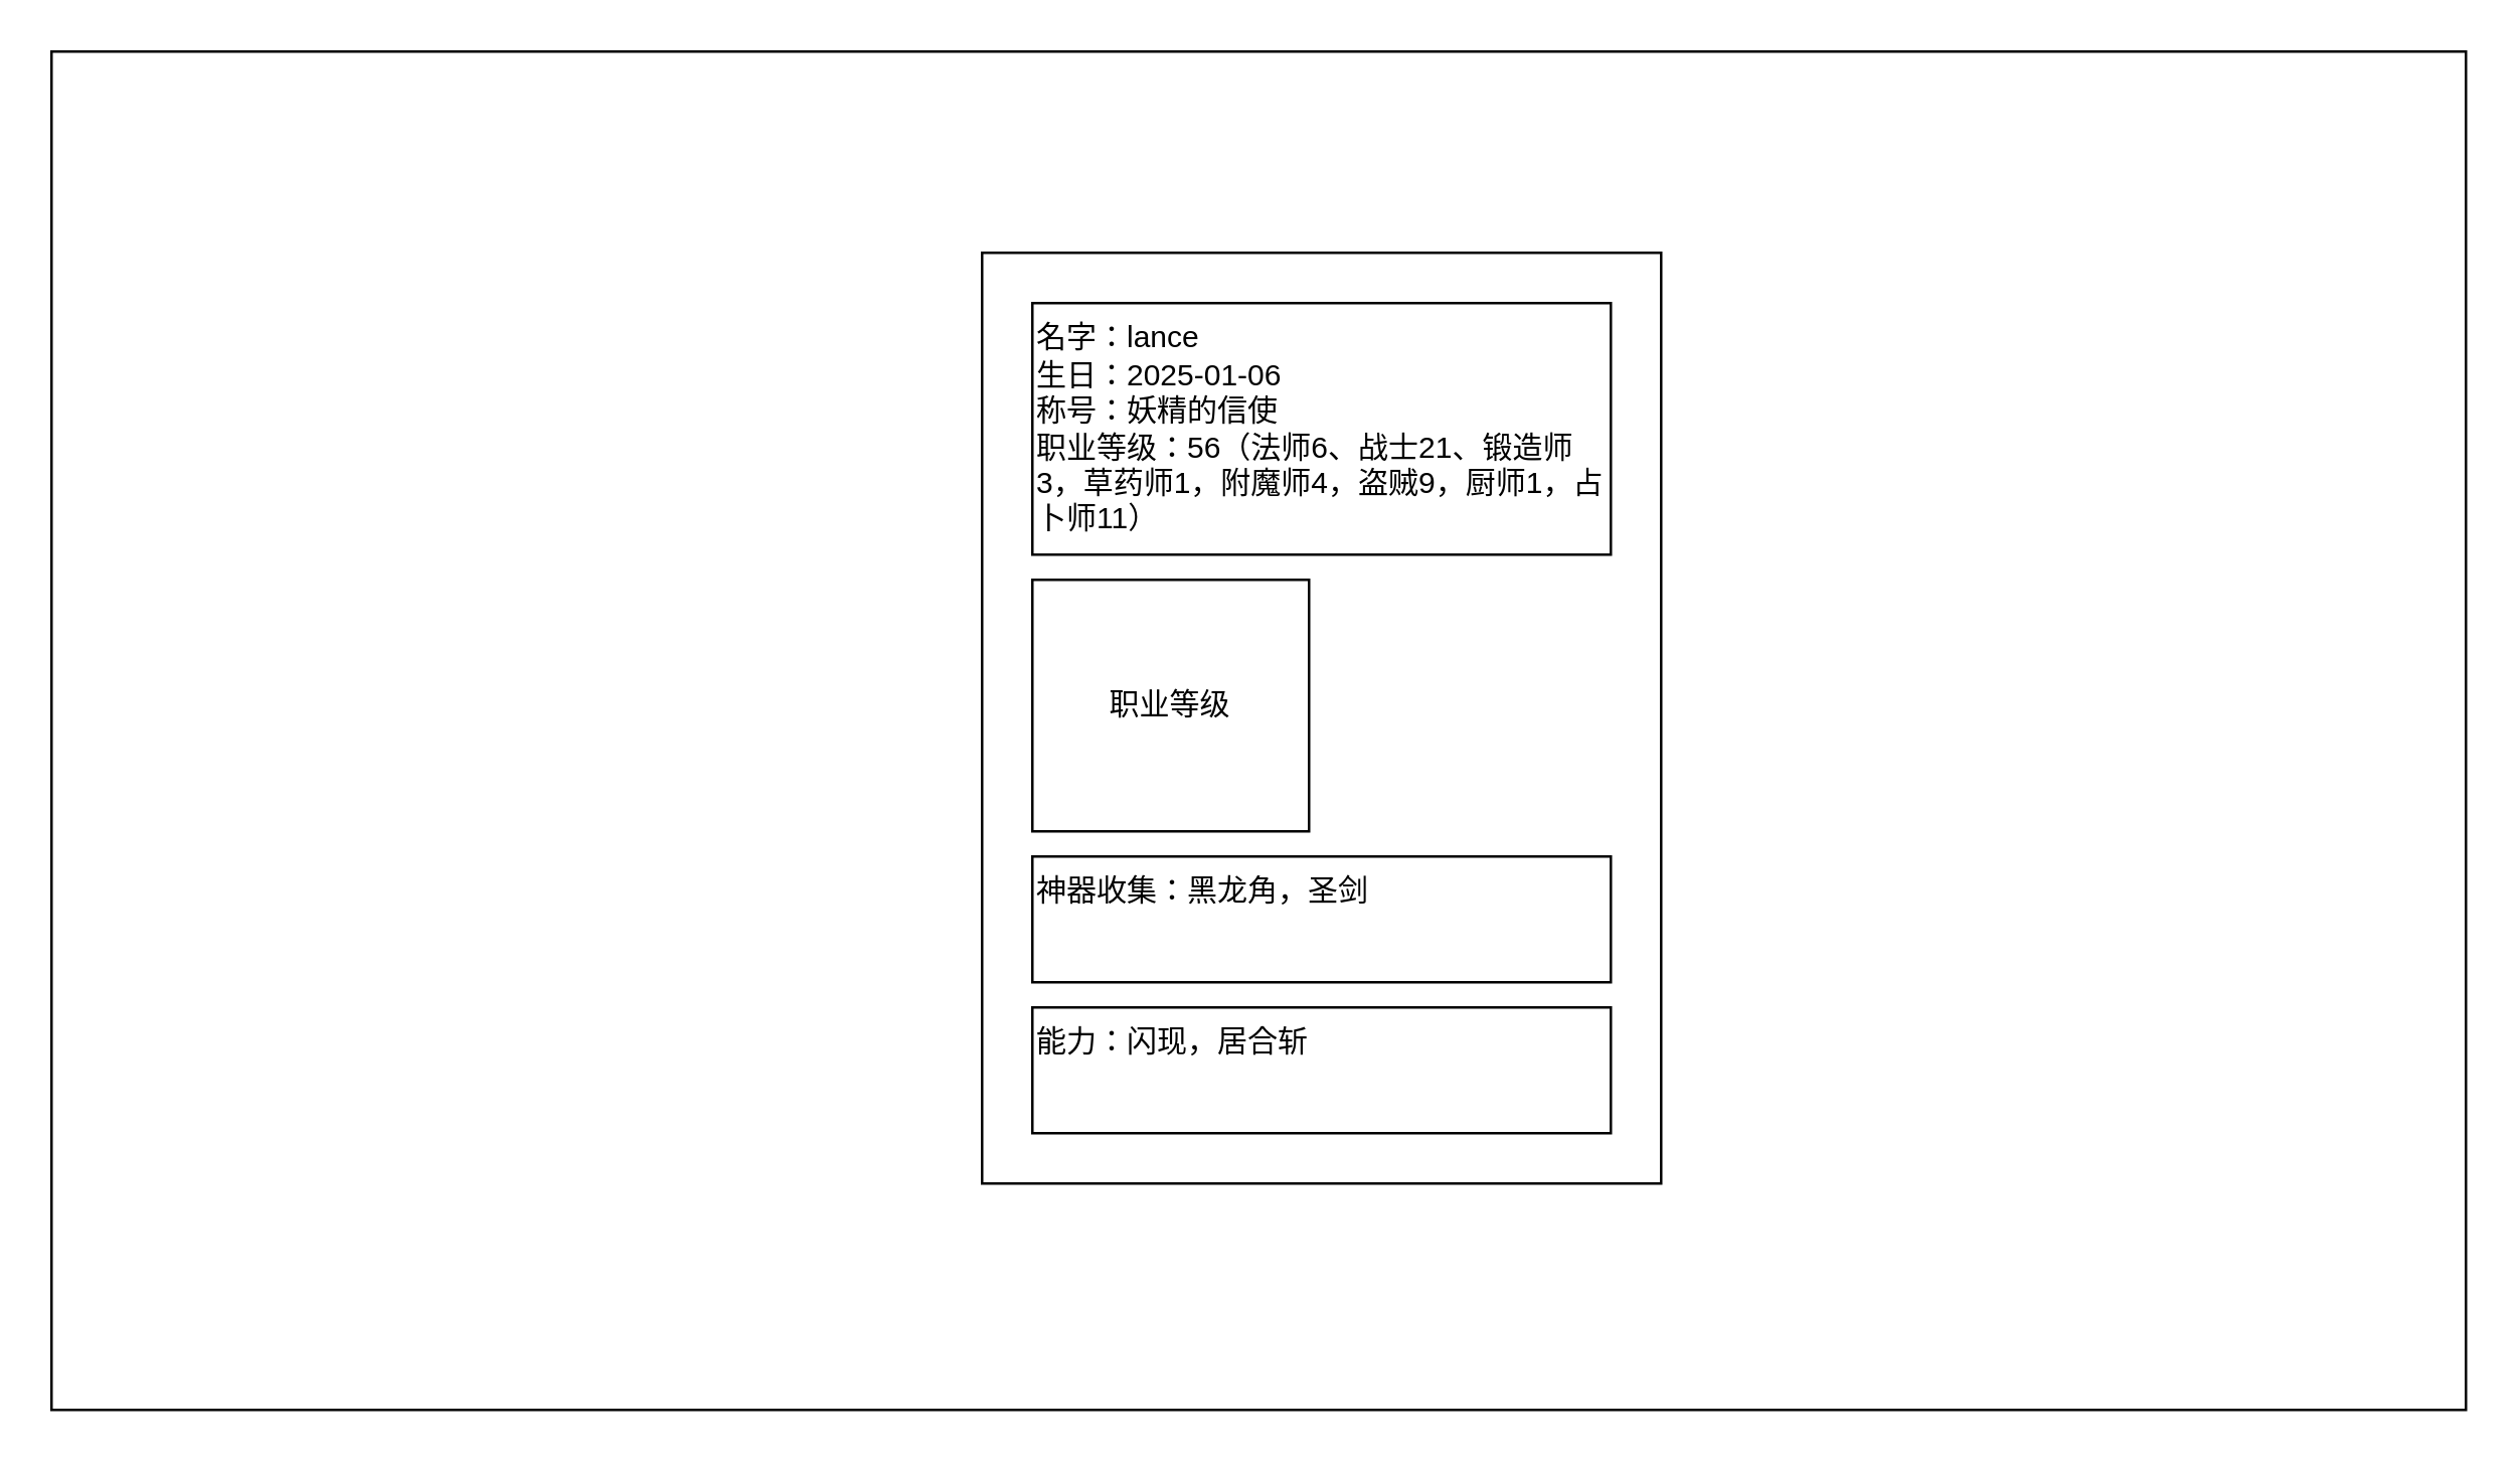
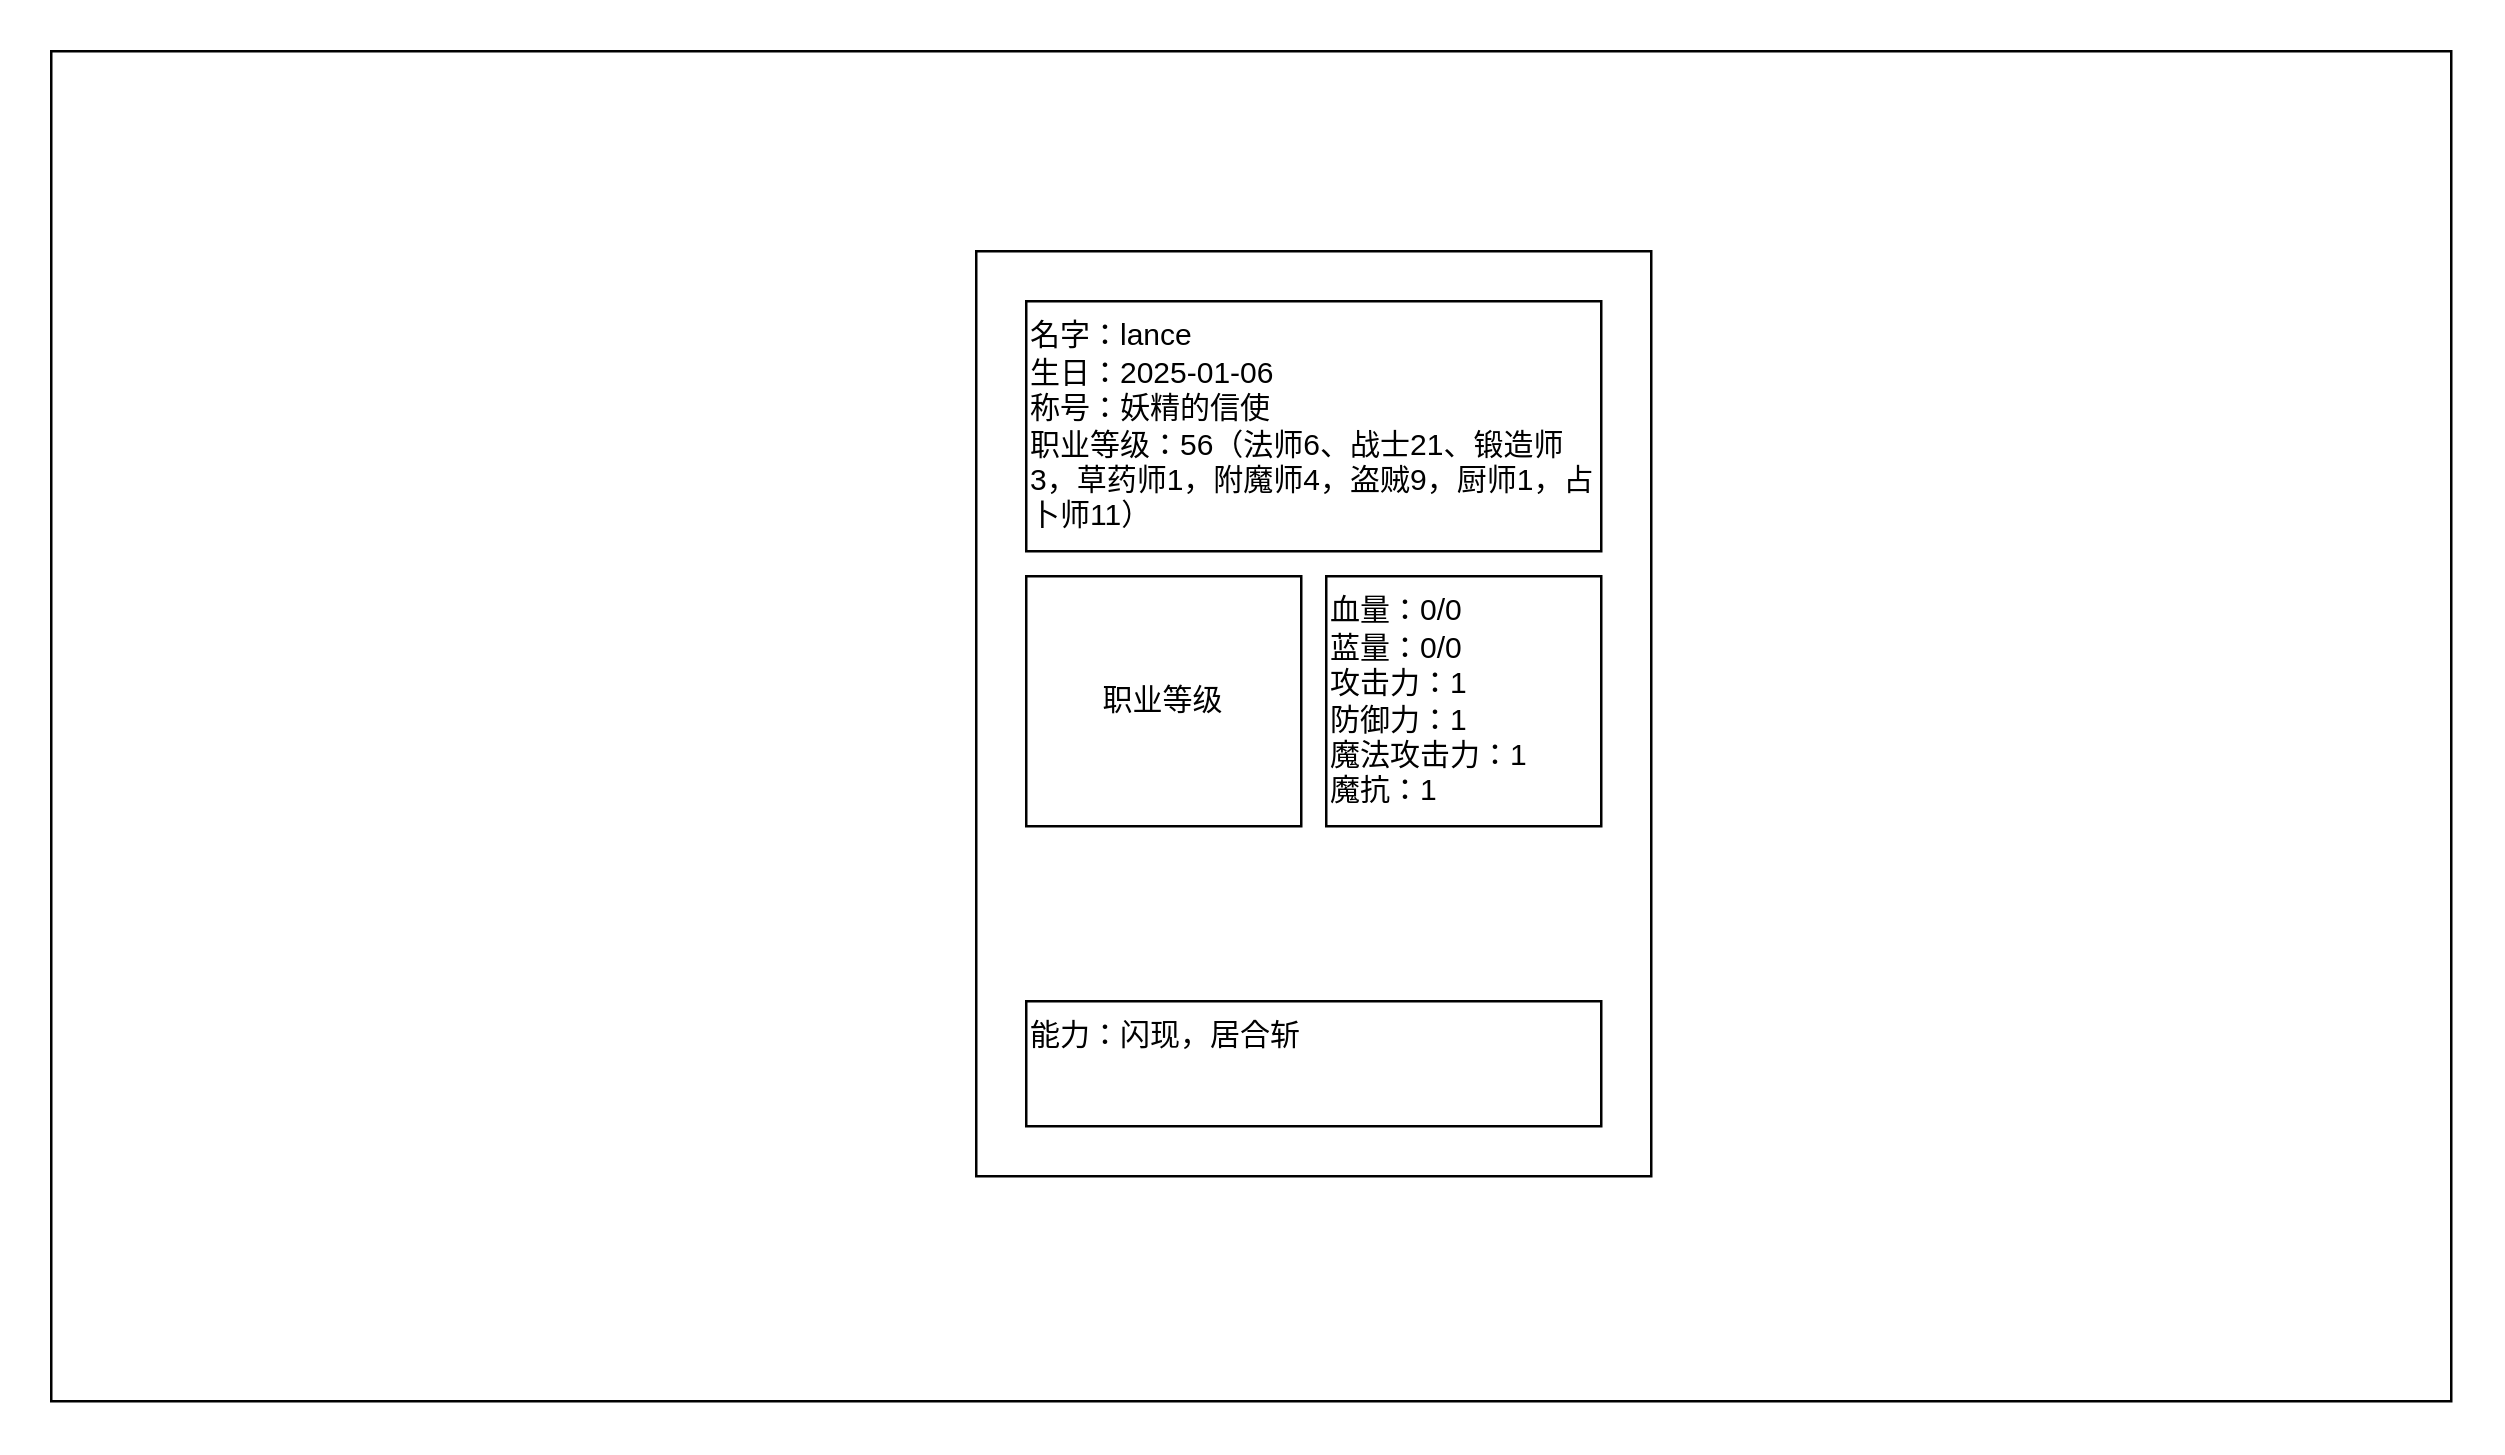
+ <mxCell id="5" value="血量：0/0&lt;div&gt;蓝量：0/0&lt;/div&gt;&lt;div&gt;攻击力：1&lt;/div&gt;&lt;div&gt;防御力：1&lt;/div&gt;&lt;div&gt;魔法攻击力：1&lt;/div&gt;&lt;div&gt;魔抗：1&lt;/div&gt;" style="rounded=0;whiteSpace=wrap;html=1;fillColor=none;align=left;" parent="1" vertex="1"><mxGeometry x="530" y="230" width="110" height="100" as="geometry" /></mxCell>
- <mxCell id="6" value="神器收集：黑龙角，圣剑" style="rounded=0;whiteSpace=wrap;html=1;fillColor=none;align=left;labelPosition=center;verticalLabelPosition=middle;verticalAlign=top;" parent="1" vertex="1"><mxGeometry x="410" y="340" width="230" height="50" as="geometry" /></mxCell>
